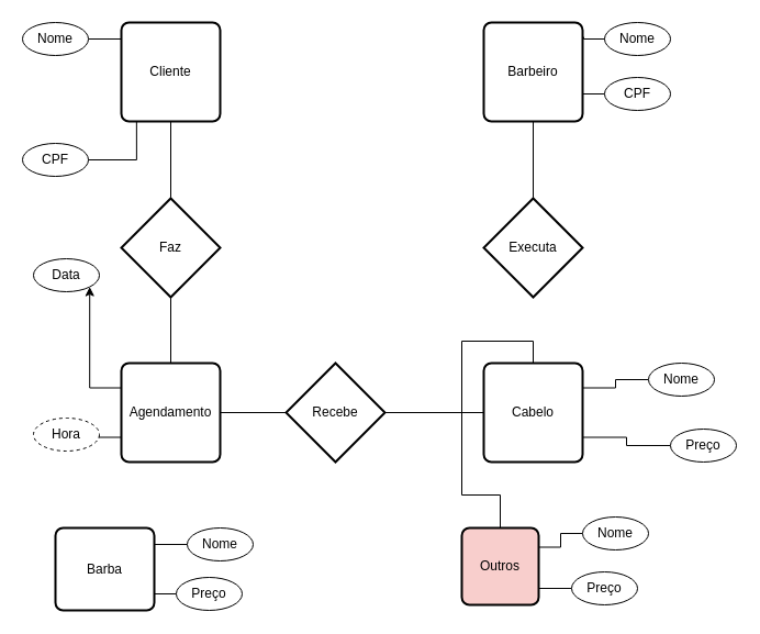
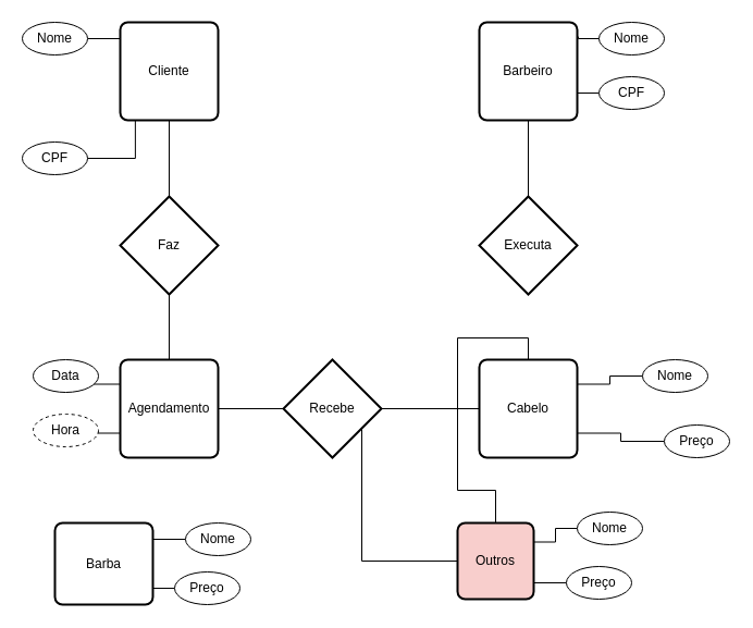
- <mxCell id="22" value="Data" style="ellipse;whiteSpace=wrap;html=1;align=center;" parent="1" vertex="1"><mxGeometry x="30" y="235" width="60" height="30" as="geometry" /></mxCell>
+ <mxCell id="22" value="Data" style="ellipse;whiteSpace=wrap;html=1;align=center;" parent="1" vertex="1"><mxGeometry x="30" y="330" width="60" height="30" as="geometry" /></mxCell>
+ <mxCell id="41" style="edgeStyle=orthogonalEdgeStyle;rounded=0;orthogonalLoop=1;jettySize=auto;html=1;entryX=0.8;entryY=0.711;entryDx=0;entryDy=0;entryPerimeter=0;endArrow=none;endFill=0;" edge="1" parent="1" source="31" target="14"><mxGeometry relative="1" as="geometry" /></mxCell>
